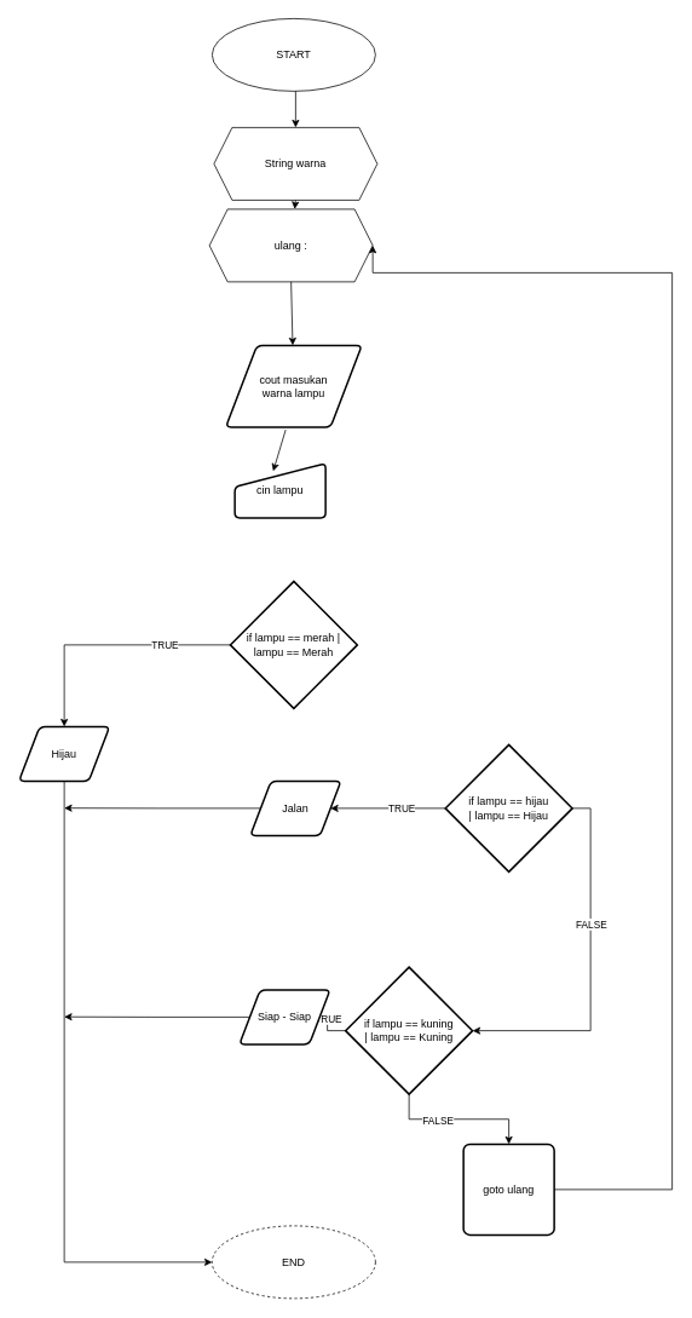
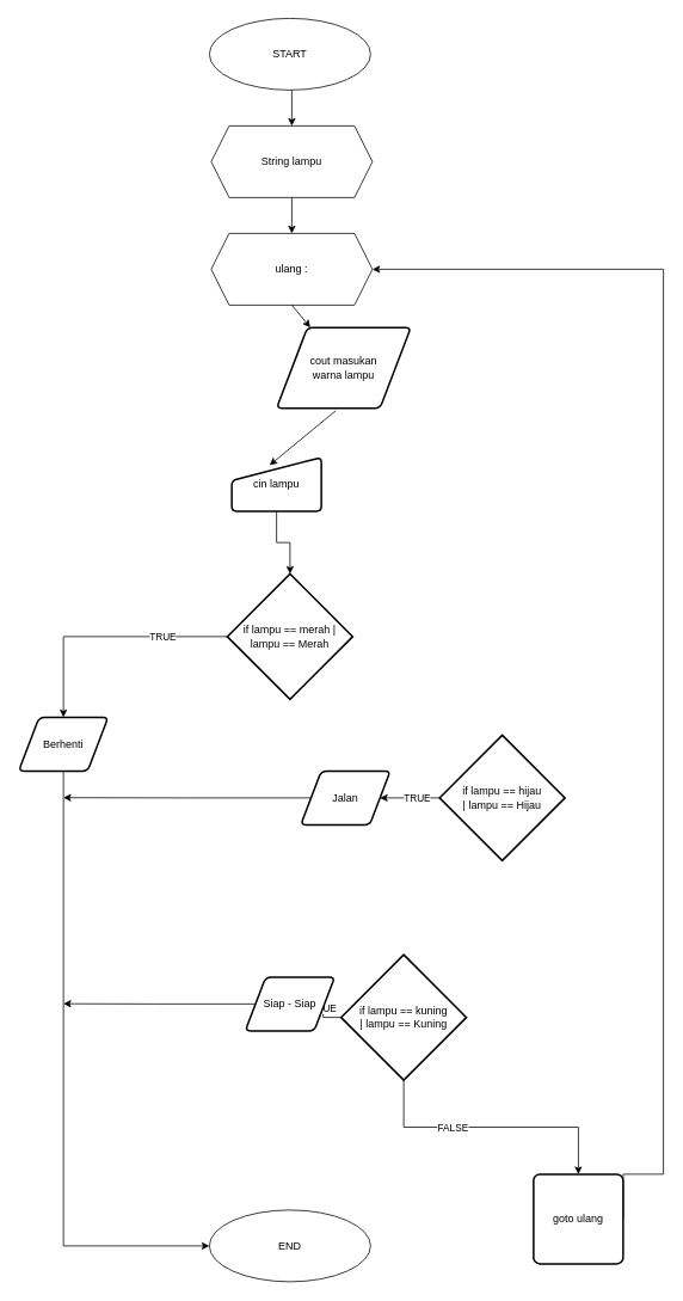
- <mxCell id="3" value="String warna" style="shape=hexagon;perimeter=hexagonPerimeter2;whiteSpace=wrap;html=1;fixedSize=1;" vertex="1" parent="1"><mxGeometry x="235" y="140" width="180" height="80" as="geometry" /></mxCell>
+ <mxCell id="3" value="String lampu" style="shape=hexagon;perimeter=hexagonPerimeter2;whiteSpace=wrap;html=1;fixedSize=1;" vertex="1" parent="1"><mxGeometry x="235" y="140" width="180" height="80" as="geometry" /></mxCell>
- <mxCell id="4" value="ulang :" style="shape=hexagon;perimeter=hexagonPerimeter2;whiteSpace=wrap;html=1;fixedSize=1;" vertex="1" parent="1"><mxGeometry x="230" y="230" width="180" height="80" as="geometry" /></mxCell>
+ <mxCell id="4" value="ulang :" style="shape=hexagon;perimeter=hexagonPerimeter2;whiteSpace=wrap;html=1;fixedSize=1;" vertex="1" parent="1"><mxGeometry x="235" y="260" width="180" height="80" as="geometry" /></mxCell>
- <mxCell id="7" value="cout masukan &lt;br&gt;warna lampu" style="shape=parallelogram;html=1;strokeWidth=2;perimeter=parallelogramPerimeter;whiteSpace=wrap;rounded=1;arcSize=12;size=0.23;" vertex="1" parent="1"><mxGeometry x="248" y="380" width="150" height="90" as="geometry" /></mxCell>
+ <mxCell id="7" value="cout masukan &lt;br&gt;warna lampu" style="shape=parallelogram;html=1;strokeWidth=2;perimeter=parallelogramPerimeter;whiteSpace=wrap;rounded=1;arcSize=12;size=0.23;" vertex="1" parent="1"><mxGeometry x="308" y="365" width="150" height="90" as="geometry" /></mxCell>
+ <mxCell id="5" style="edgeStyle=orthogonalEdgeStyle;rounded=0;orthogonalLoop=1;jettySize=auto;html=1;exitX=0.5;exitY=1;exitDx=0;exitDy=0;" edge="1" parent="1" source="6" target="10"><mxGeometry relative="1" as="geometry" /></mxCell>
- <mxCell id="12" value="Hijau" style="shape=parallelogram;html=1;strokeWidth=2;perimeter=parallelogramPerimeter;whiteSpace=wrap;rounded=1;arcSize=12;size=0.23;" vertex="1" parent="1"><mxGeometry x="20" y="800" width="100" height="60" as="geometry" /></mxCell>
+ <mxCell id="12" value="Berhenti" style="shape=parallelogram;html=1;strokeWidth=2;perimeter=parallelogramPerimeter;whiteSpace=wrap;rounded=1;arcSize=12;size=0.23;" vertex="1" parent="1"><mxGeometry x="20" y="800" width="100" height="60" as="geometry" /></mxCell>
- <mxCell id="19" value="Jalan" style="shape=parallelogram;html=1;strokeWidth=2;perimeter=parallelogramPerimeter;whiteSpace=wrap;rounded=1;arcSize=12;size=0.23;" vertex="1" parent="1"><mxGeometry x="275" y="860" width="100" height="60" as="geometry" /></mxCell>
+ <mxCell id="19" value="Jalan" style="shape=parallelogram;html=1;strokeWidth=2;perimeter=parallelogramPerimeter;whiteSpace=wrap;rounded=1;arcSize=12;size=0.23;" vertex="1" parent="1"><mxGeometry x="335" y="860" width="100" height="60" as="geometry" /></mxCell>
- <mxCell id="30" value="Siap - Siap" style="shape=parallelogram;html=1;strokeWidth=2;perimeter=parallelogramPerimeter;whiteSpace=wrap;rounded=1;arcSize=12;size=0.23;" vertex="1" parent="1"><mxGeometry x="263" y="1090" width="100" height="60" as="geometry" /></mxCell>
+ <mxCell id="30" value="Siap - Siap" style="shape=parallelogram;html=1;strokeWidth=2;perimeter=parallelogramPerimeter;whiteSpace=wrap;rounded=1;arcSize=12;size=0.23;" vertex="1" parent="1"><mxGeometry x="273" y="1090" width="100" height="60" as="geometry" /></mxCell>
- <mxCell id="15" style="edgeStyle=orthogonalEdgeStyle;rounded=0;orthogonalLoop=1;jettySize=auto;html=1;exitX=1;exitY=0.5;exitDx=0;exitDy=0;exitPerimeter=0;entryX=1;entryY=0.5;entryDx=0;entryDy=0;entryPerimeter=0;" edge="1" parent="1" source="17" target="28"><mxGeometry relative="1" as="geometry"><mxPoint x="630" y="1120" as="targetPoint" /></mxGeometry></mxCell>
- <mxCell id="16" value="FALSE" style="edgeLabel;html=1;align=center;verticalAlign=middle;resizable=0;points=[];" vertex="1" connectable="0" parent="15"><mxGeometry x="-0.258" relative="1" as="geometry"><mxPoint as="offset" /></mxGeometry></mxCell>
- <mxCell id="32" value="goto ulang" style="rounded=1;whiteSpace=wrap;html=1;absoluteArcSize=1;arcSize=14;strokeWidth=2;" vertex="1" parent="1"><mxGeometry x="510" y="1260" width="100" height="100" as="geometry" /></mxCell>
+ <mxCell id="32" value="goto ulang" style="rounded=1;whiteSpace=wrap;html=1;absoluteArcSize=1;arcSize=14;strokeWidth=2;" vertex="1" parent="1"><mxGeometry x="595" y="1310" width="100" height="100" as="geometry" /></mxCell>
- <mxCell id="33" value="END" style="ellipse;whiteSpace=wrap;html=1;dashed=1;" vertex="1" parent="1"><mxGeometry x="233" y="1350" width="180" height="80" as="geometry" /></mxCell>
+ <mxCell id="33" value="END" style="ellipse;whiteSpace=wrap;html=1;" vertex="1" parent="1"><mxGeometry x="233" y="1350" width="180" height="80" as="geometry" /></mxCell>
